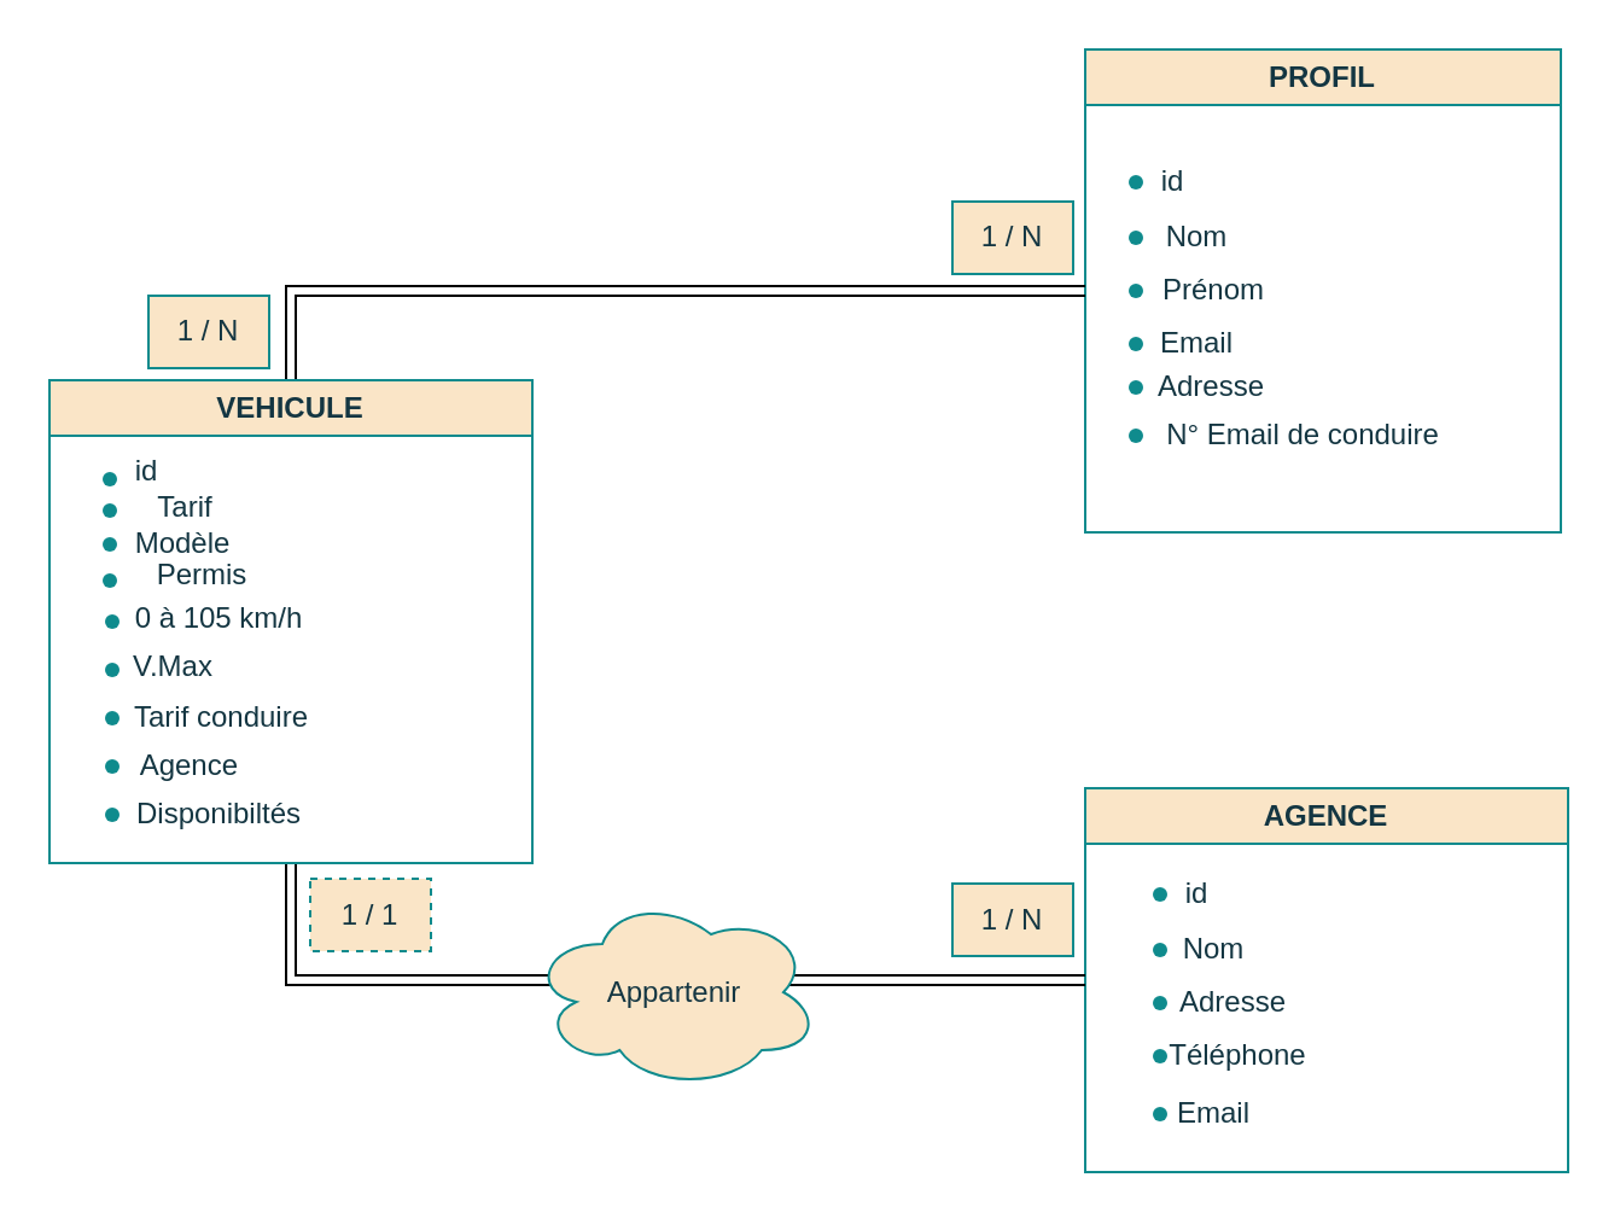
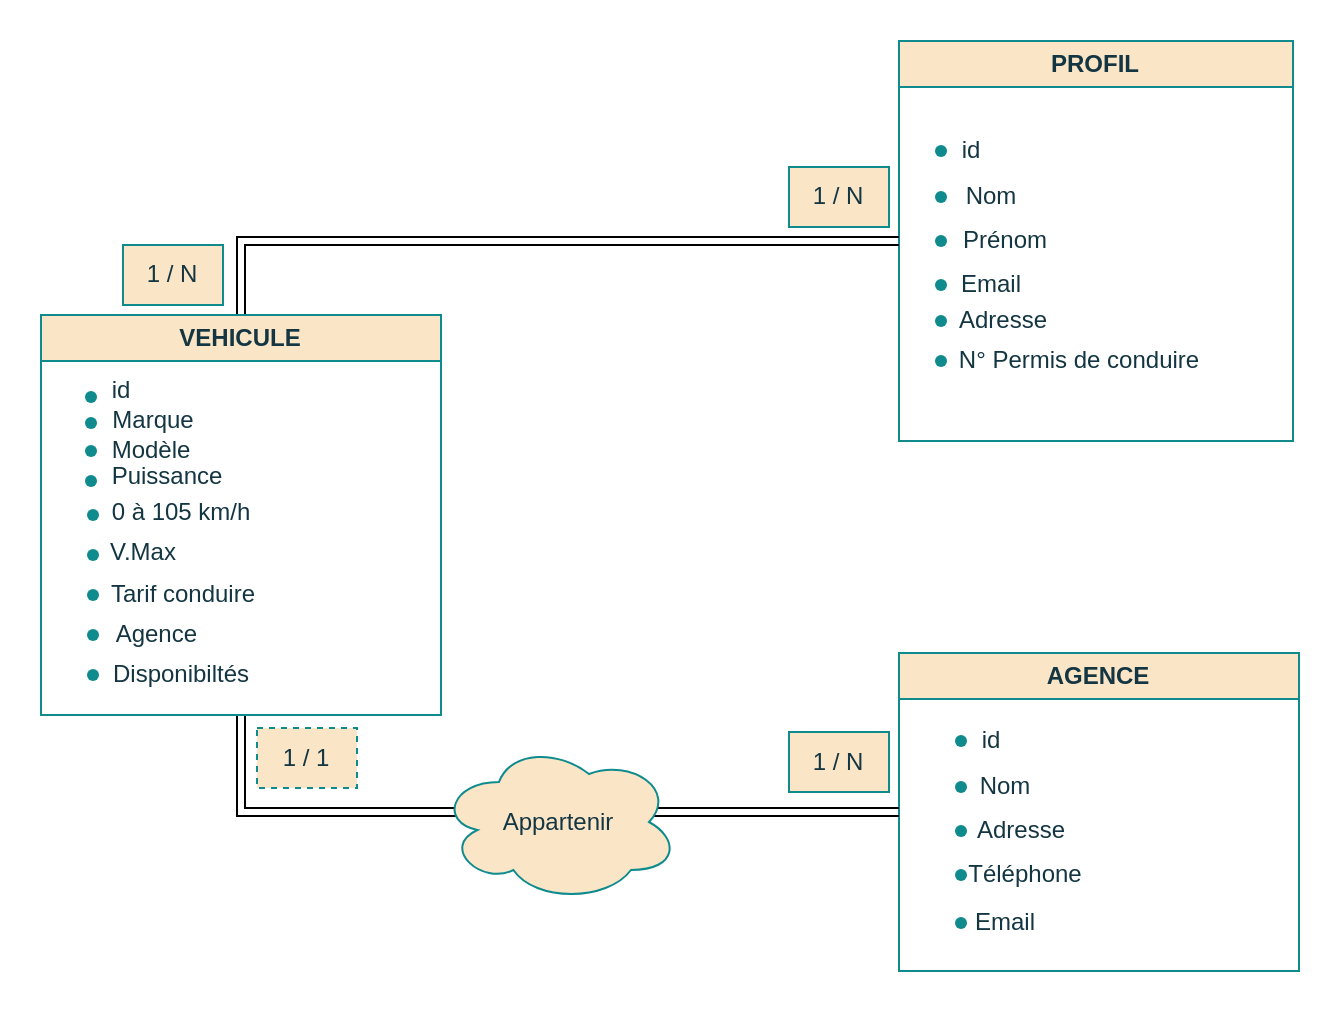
- <mxCell id="50" value="N° Email de conduire" style="text;html=1;align=center;verticalAlign=middle;resizable=0;points=[];autosize=1;strokeColor=none;fillColor=none;labelBackgroundColor=none;fontColor=#143642;" vertex="1" parent="1"><mxGeometry x="469" y="165" width="140" height="30" as="geometry" /></mxCell>
+ <mxCell id="50" value="N° Permis de conduire" style="text;html=1;align=center;verticalAlign=middle;resizable=0;points=[];autosize=1;strokeColor=none;fillColor=none;labelBackgroundColor=none;fontColor=#143642;" vertex="1" parent="1"><mxGeometry x="469" y="165" width="140" height="30" as="geometry" /></mxCell>
- <mxCell id="38" value="Tarif" style="text;html=1;align=center;verticalAlign=middle;resizable=0;points=[];autosize=1;strokeColor=none;fillColor=none;labelBackgroundColor=none;fontColor=#143642;" vertex="1" parent="1"><mxGeometry x="46" y="195" width="60" height="30" as="geometry" /></mxCell>
+ <mxCell id="38" value="Marque" style="text;html=1;align=center;verticalAlign=middle;resizable=0;points=[];autosize=1;strokeColor=none;fillColor=none;labelBackgroundColor=none;fontColor=#143642;" vertex="1" parent="1"><mxGeometry x="46" y="195" width="60" height="30" as="geometry" /></mxCell>
- <mxCell id="24" value="Permis" style="text;html=1;align=center;verticalAlign=middle;resizable=0;points=[];autosize=1;strokeColor=none;fillColor=none;labelBackgroundColor=none;fontColor=#143642;" parent="16" vertex="1"><mxGeometry x="23" y="66" width="80" height="30" as="geometry" /></mxCell>
+ <mxCell id="24" value="Puissance" style="text;html=1;align=center;verticalAlign=middle;resizable=0;points=[];autosize=1;strokeColor=none;fillColor=none;labelBackgroundColor=none;fontColor=#143642;" parent="16" vertex="1"><mxGeometry x="23" y="66" width="80" height="30" as="geometry" /></mxCell>
